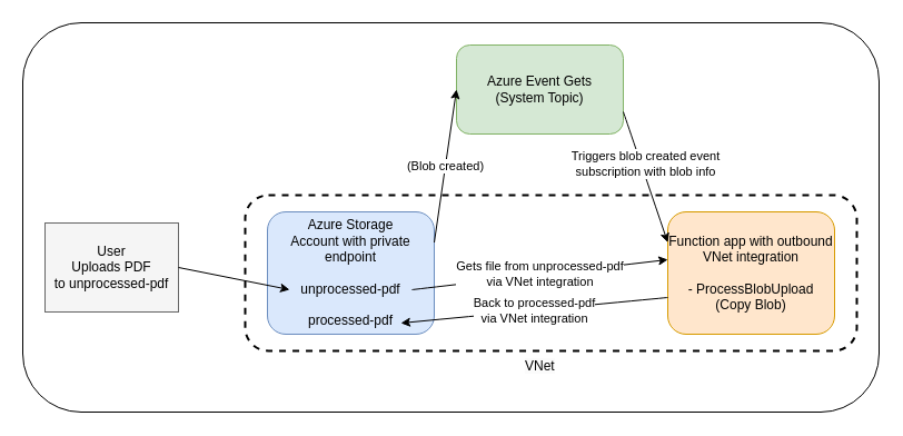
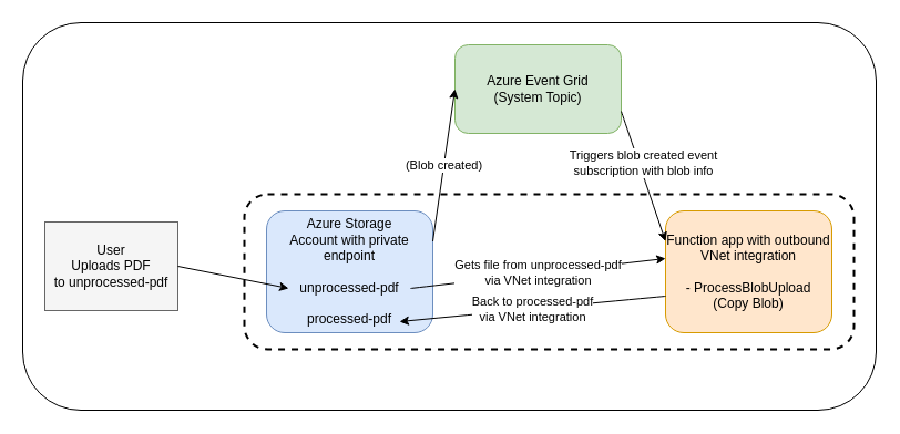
- <mxCell id="5" value="Azure Event Gets&lt;br&gt;(System Topic)" style="rounded=1;whiteSpace=wrap;html=1;fillColor=#d5e8d4;strokeColor=#82b366;" parent="1" vertex="1"><mxGeometry x="410" y="40" width="150" height="80" as="geometry" /></mxCell>
+ <mxCell id="5" value="Azure Event Grid&lt;br&gt;(System Topic)" style="rounded=1;whiteSpace=wrap;html=1;fillColor=#d5e8d4;strokeColor=#82b366;" parent="1" vertex="1"><mxGeometry x="410" y="40" width="150" height="80" as="geometry" /></mxCell>
- <mxCell id="11" value="&lt;span style=&quot;color: rgb(0, 0, 0); font-family: Helvetica; font-size: 12px; font-style: normal; font-variant-ligatures: normal; font-variant-caps: normal; font-weight: 400; letter-spacing: normal; orphans: 2; text-align: center; text-indent: 0px; text-transform: none; widows: 2; word-spacing: 0px; -webkit-text-stroke-width: 0px; white-space: normal; background-color: rgb(251, 251, 251); text-decoration-thickness: initial; text-decoration-style: initial; text-decoration-color: initial; float: none; display: inline !important;&quot;&gt;VNet&lt;/span&gt;" style="text;whiteSpace=wrap;html=1;" vertex="1" parent="1"><mxGeometry x="470" y="315" width="30" height="30" as="geometry" /></mxCell>
